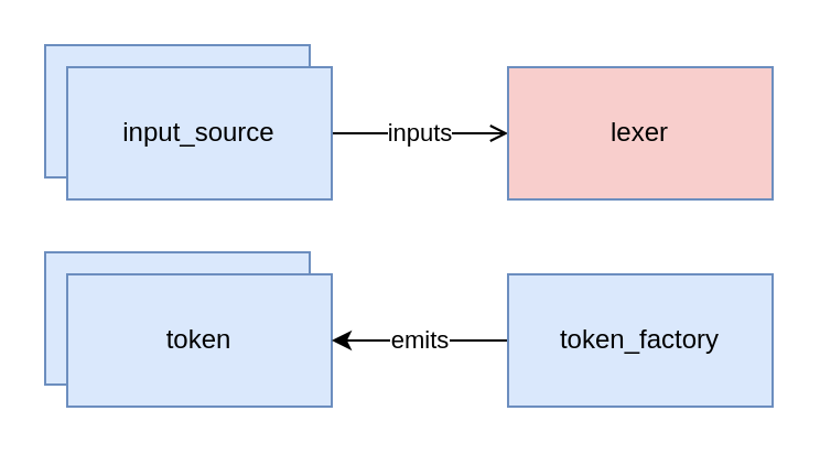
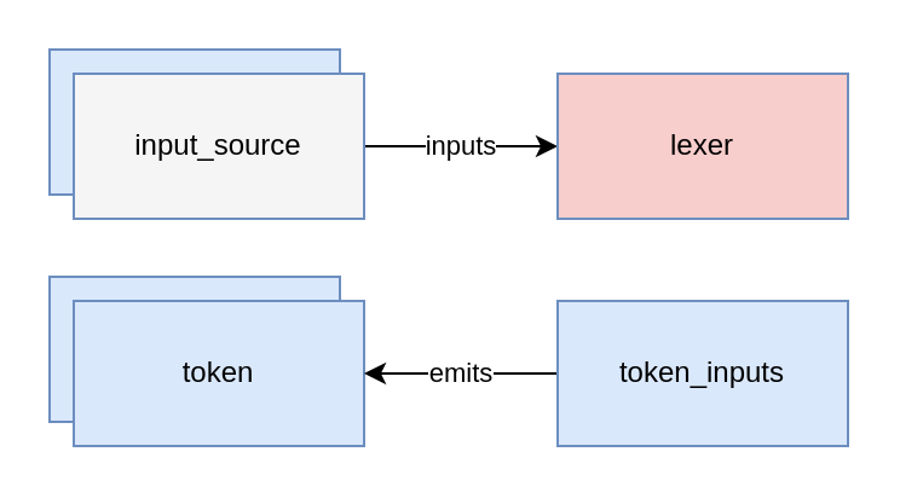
- <mxCell id="8" value="input_source" style="rounded=0;whiteSpace=wrap;html=1;fillColor=#dae8fc;strokeColor=#6c8ebf;" parent="1" vertex="1"><mxGeometry x="30" y="30" width="120" height="60" as="geometry" /></mxCell>
+ <mxCell id="8" value="input_source" style="rounded=0;whiteSpace=wrap;html=1;fillColor=#f5f5f5;strokeColor=#6c8ebf;" parent="1" vertex="1"><mxGeometry x="30" y="30" width="120" height="60" as="geometry" /></mxCell>
- <mxCell id="7" value="&lt;div&gt;inputs&lt;/div&gt;" style="edgeStyle=orthogonalEdgeStyle;rounded=0;orthogonalLoop=1;jettySize=auto;html=1;endArrow=open;" edge="1" parent="1" source="8" target="9"><mxGeometry relative="1" as="geometry" /></mxCell>
+ <mxCell id="7" value="&lt;div&gt;inputs&lt;/div&gt;" style="edgeStyle=orthogonalEdgeStyle;rounded=0;orthogonalLoop=1;jettySize=auto;html=1;" edge="1" parent="1" source="8" target="9"><mxGeometry relative="1" as="geometry" /></mxCell>
- <mxCell id="5" value="token_factory" style="rounded=0;whiteSpace=wrap;html=1;flipV=0;flipH=1;direction=east;verticalAlign=middle;fillColor=#dae8fc;strokeColor=#6c8ebf;" parent="1" vertex="1"><mxGeometry x="230" y="124" width="120" height="60" as="geometry" /></mxCell>
+ <mxCell id="5" value="token_inputs" style="rounded=0;whiteSpace=wrap;html=1;flipV=0;flipH=1;direction=east;verticalAlign=middle;fillColor=#dae8fc;strokeColor=#6c8ebf;" parent="1" vertex="1"><mxGeometry x="230" y="124" width="120" height="60" as="geometry" /></mxCell>
